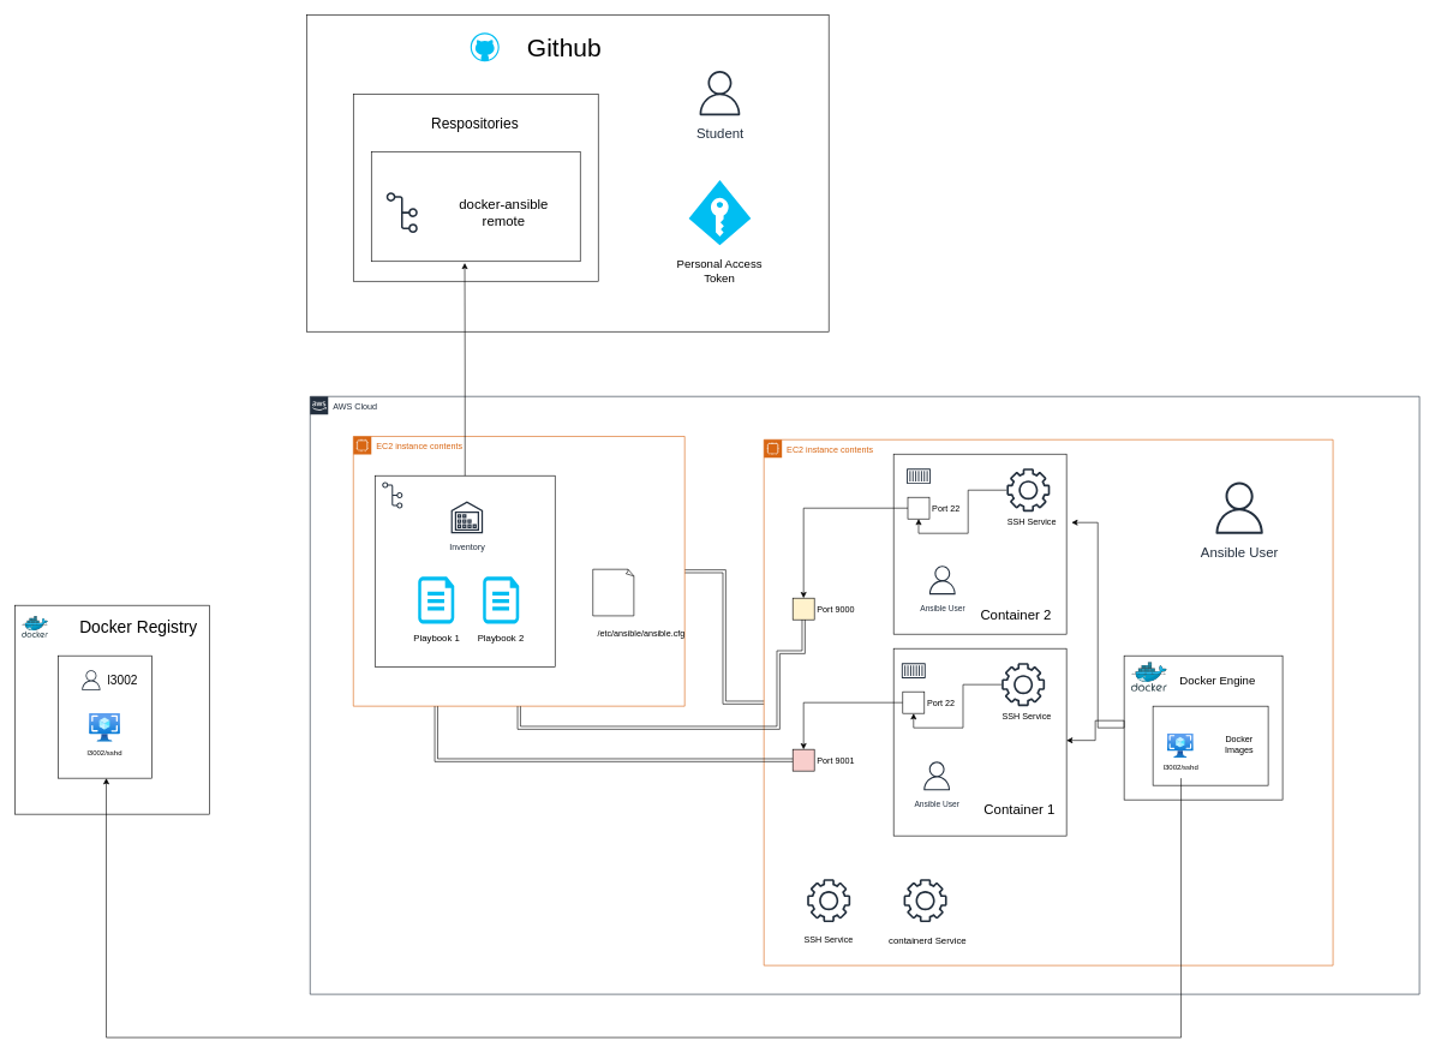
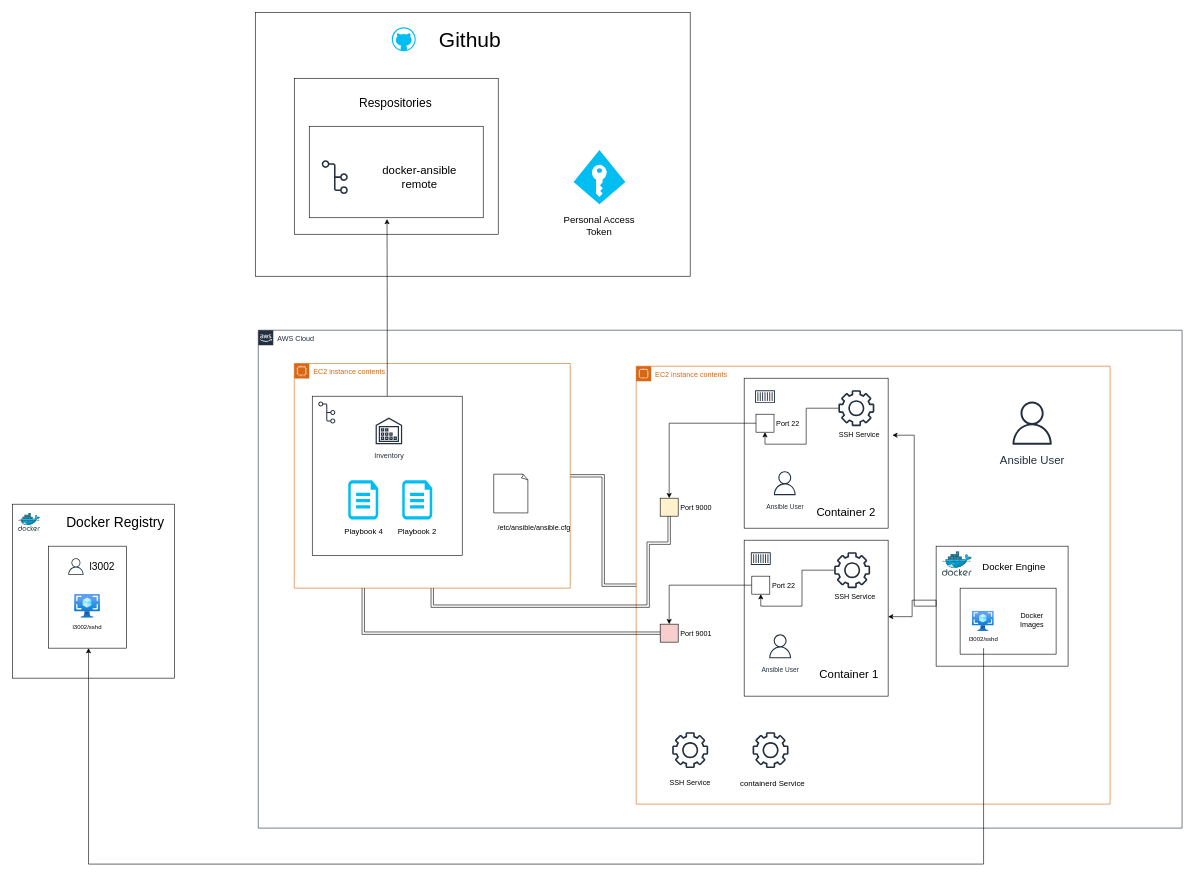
- <mxCell id="64" value="&lt;span style=&quot;font-size: 19px;&quot;&gt;Student&lt;/span&gt;" style="sketch=0;outlineConnect=0;fontColor=#232F3E;gradientColor=none;strokeColor=#232F3E;fillColor=#ffffff;dashed=0;verticalLabelPosition=bottom;verticalAlign=top;align=center;html=1;fontSize=12;fontStyle=0;aspect=fixed;shape=mxgraph.aws4.resourceIcon;resIcon=mxgraph.aws4.user;" vertex="1" parent="1"><mxGeometry x="960" y="90" width="77.5" height="77.5" as="geometry" /></mxCell>
- <mxCell id="19" value="&lt;font style=&quot;font-size: 13px;&quot;&gt;Playbook 1&lt;/font&gt;" style="text;html=1;align=center;verticalAlign=middle;whiteSpace=wrap;rounded=0;" vertex="1" parent="11"><mxGeometry x="60.71" y="264.54" width="110" height="30" as="geometry" /></mxCell>
+ <mxCell id="19" value="&lt;font style=&quot;font-size: 13px;&quot;&gt;Playbook 4&lt;/font&gt;" style="text;html=1;align=center;verticalAlign=middle;whiteSpace=wrap;rounded=0;" vertex="1" parent="11"><mxGeometry x="60.71" y="264.54" width="110" height="30" as="geometry" /></mxCell>
